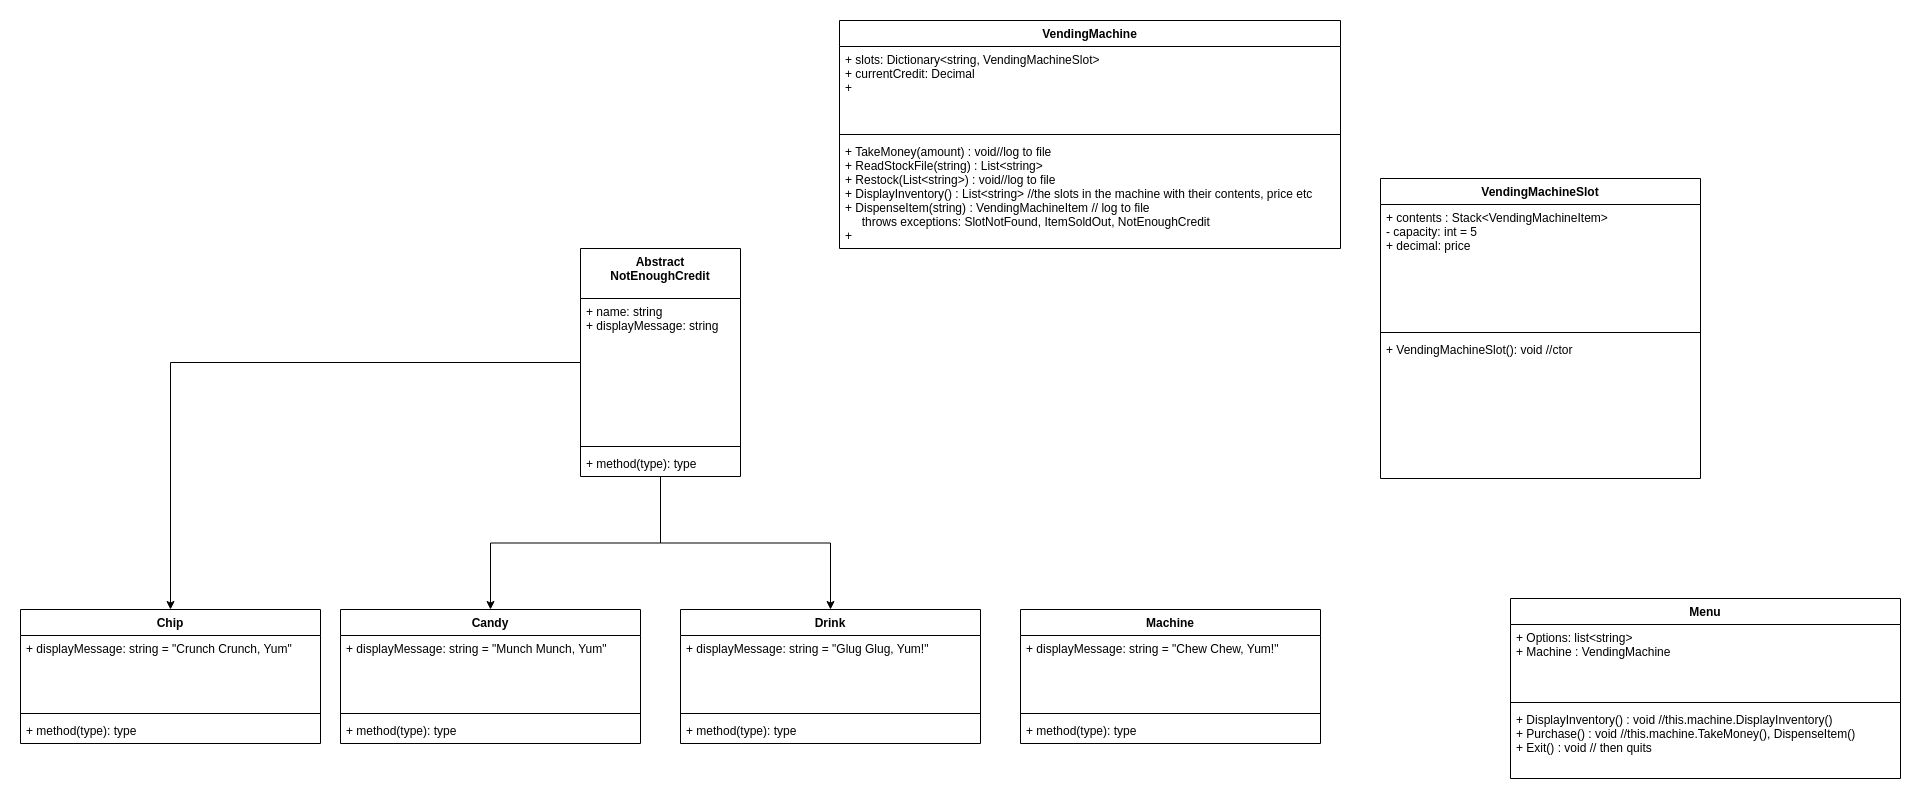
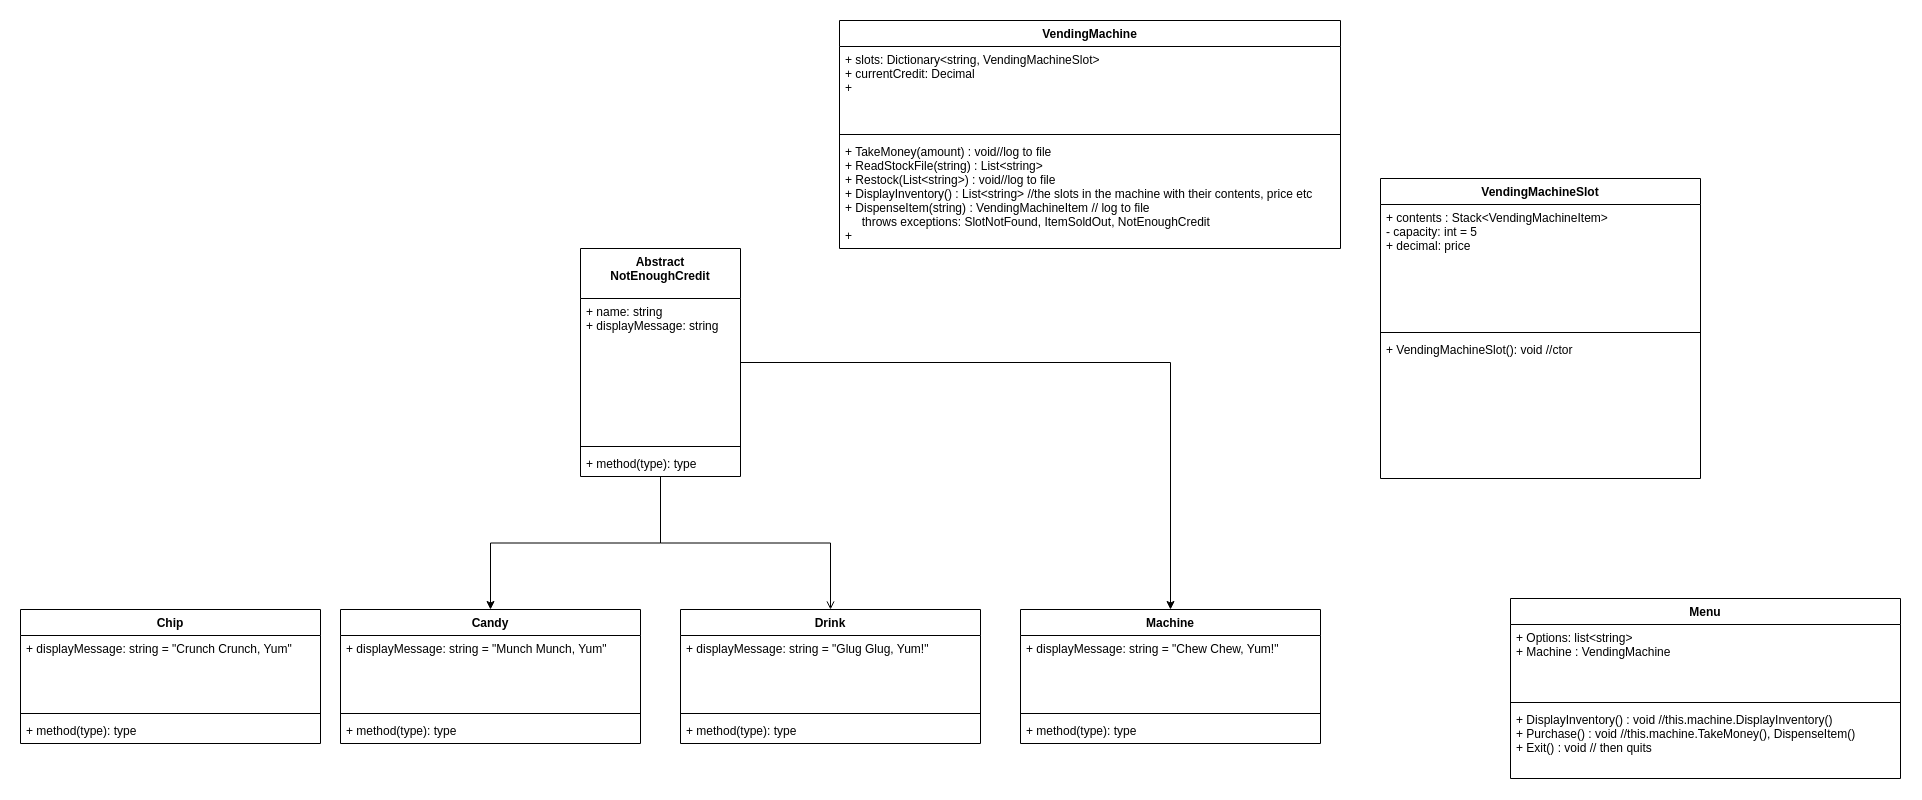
- <mxCell id="2" style="edgeStyle=orthogonalEdgeStyle;rounded=0;orthogonalLoop=1;jettySize=auto;html=1;startSize=26;" parent="1" source="6" target="10" edge="1"><mxGeometry relative="1" as="geometry" /></mxCell>
+ <mxCell id="5" style="edgeStyle=orthogonalEdgeStyle;rounded=0;orthogonalLoop=1;jettySize=auto;html=1;startSize=26;" parent="1" source="6" target="22" edge="1"><mxGeometry relative="1" as="geometry" /></mxCell>
- <mxCell id="4" style="edgeStyle=orthogonalEdgeStyle;rounded=0;orthogonalLoop=1;jettySize=auto;html=1;startSize=26;" parent="1" source="6" target="18" edge="1"><mxGeometry relative="1" as="geometry" /></mxCell>
+ <mxCell id="4" style="edgeStyle=orthogonalEdgeStyle;rounded=0;orthogonalLoop=1;jettySize=auto;html=1;startSize=26;endArrow=open;" parent="1" source="6" target="18" edge="1"><mxGeometry relative="1" as="geometry" /></mxCell>
